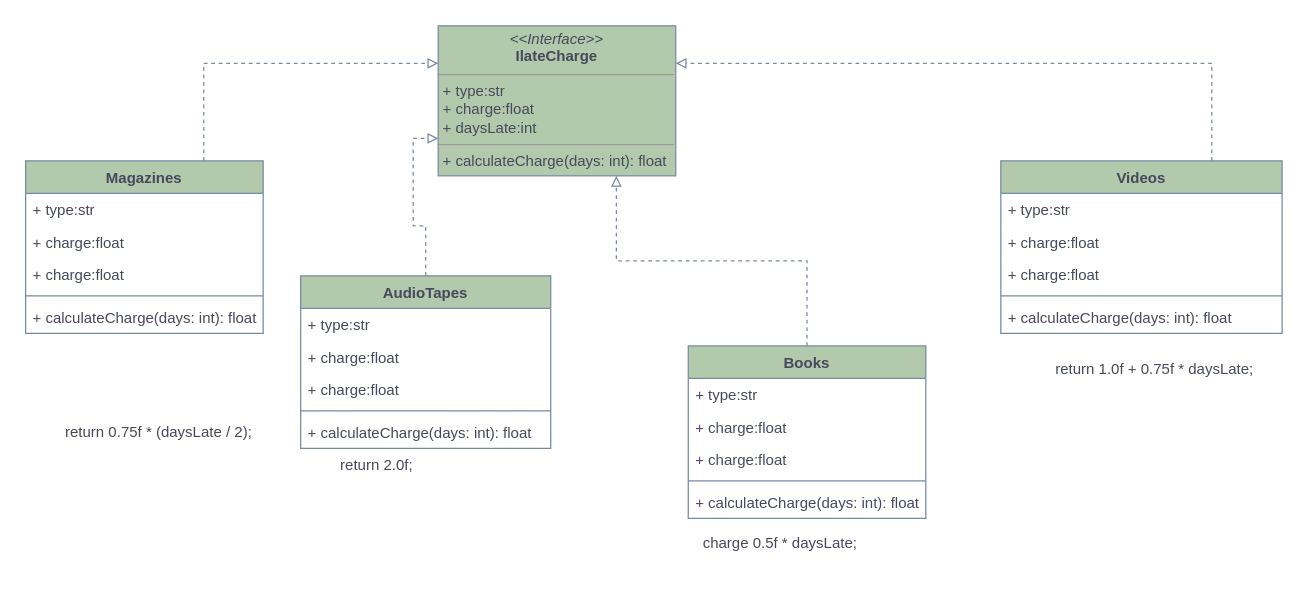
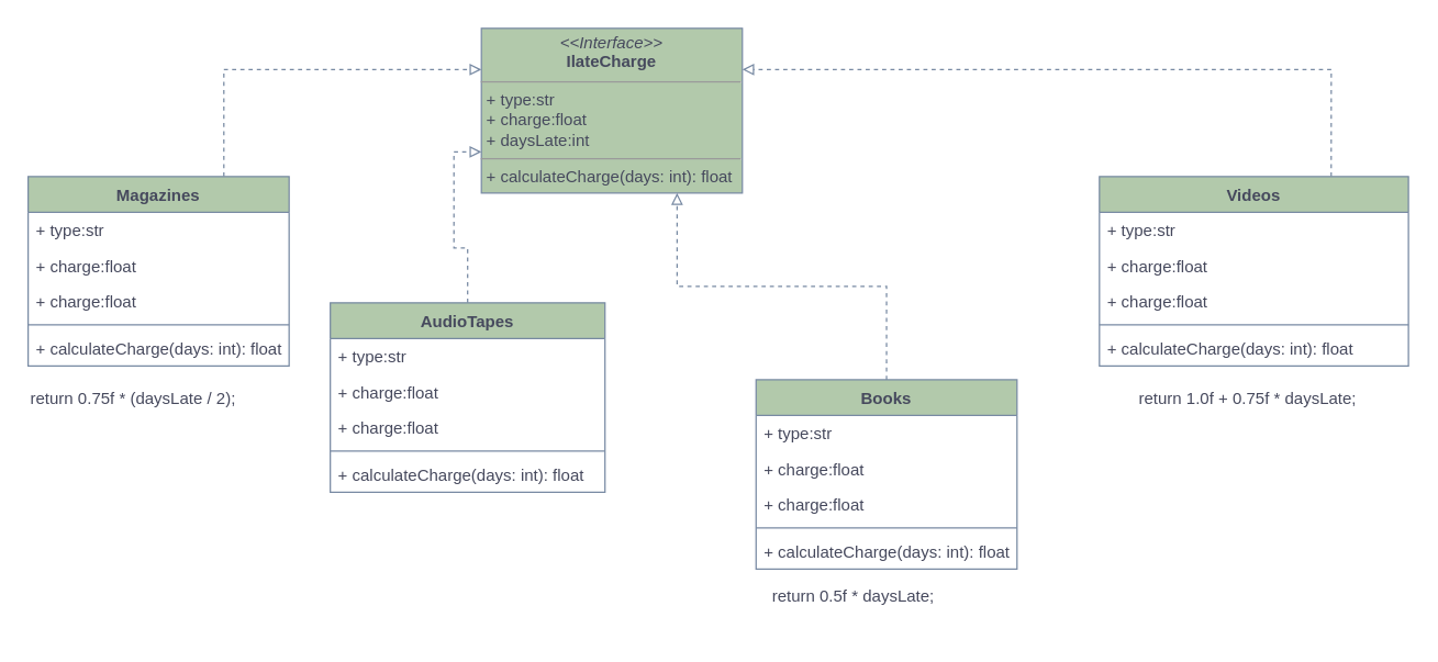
- <mxCell id="13" value="return 1.0f + 0.75f * daysLate;" style="text;whiteSpace=wrap;html=1;labelBackgroundColor=none;fontColor=#46495D;" vertex="1" parent="1"><mxGeometry x="842" y="281" width="190" height="40" as="geometry" /></mxCell>
+ <mxCell id="13" value="return 1.0f + 0.75f * daysLate;" style="text;whiteSpace=wrap;html=1;labelBackgroundColor=none;fontColor=#46495D;" vertex="1" parent="1"><mxGeometry x="827" y="276" width="190" height="40" as="geometry" /></mxCell>
- <mxCell id="21" value="return 0.75f * (daysLate / 2);" style="text;whiteSpace=wrap;html=1;labelBackgroundColor=none;fontColor=#46495D;" vertex="1" parent="1"><mxGeometry x="50" y="331" width="180" height="40" as="geometry" /></mxCell>
+ <mxCell id="21" value="return 0.75f * (daysLate / 2);" style="text;whiteSpace=wrap;html=1;labelBackgroundColor=none;fontColor=#46495D;" vertex="1" parent="1"><mxGeometry x="20" y="276" width="180" height="40" as="geometry" /></mxCell>
- <mxCell id="12" value="return 2.0f;" style="text;whiteSpace=wrap;html=1;labelBackgroundColor=none;fontColor=#46495D;" vertex="1" parent="1"><mxGeometry x="270" y="358" width="90" height="40" as="geometry" /></mxCell>
- <mxCell id="11" value="charge 0.5f * daysLate;" style="text;whiteSpace=wrap;html=1;labelBackgroundColor=none;fontColor=#46495D;" vertex="1" parent="1"><mxGeometry x="560" y="420" width="150" height="40" as="geometry" /></mxCell>
+ <mxCell id="11" value="return 0.5f * daysLate;" style="text;whiteSpace=wrap;html=1;labelBackgroundColor=none;fontColor=#46495D;" vertex="1" parent="1"><mxGeometry x="560" y="420" width="150" height="40" as="geometry" /></mxCell>
